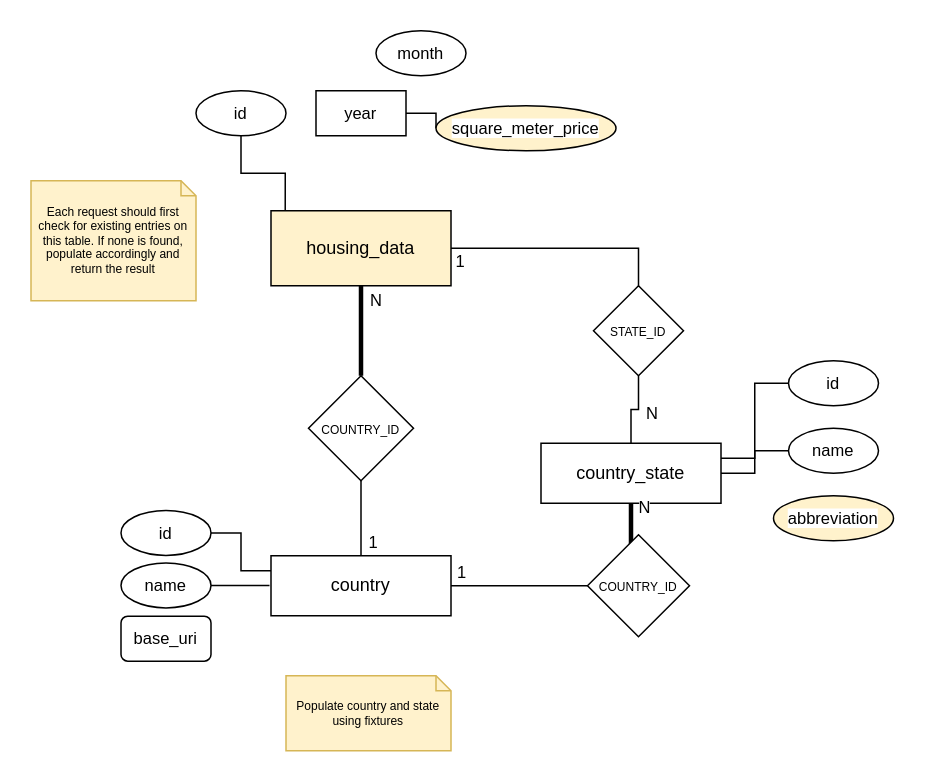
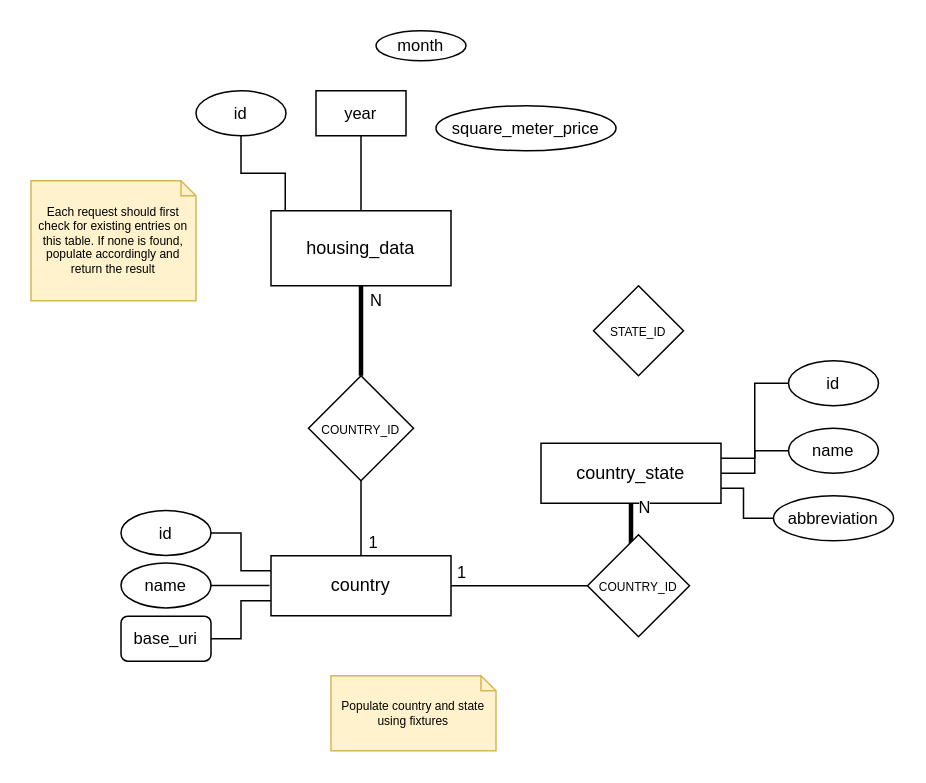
- <mxCell id="25" value="month" style="ellipse;whiteSpace=wrap;html=1;fontFamily=Helvetica;fontSize=11;fontColor=default;labelBackgroundColor=default;" vertex="1" parent="1"><mxGeometry x="250" y="20" width="60" height="30" as="geometry" /></mxCell>
+ <mxCell id="25" value="month" style="ellipse;whiteSpace=wrap;html=1;fontFamily=Helvetica;fontSize=11;fontColor=default;labelBackgroundColor=default;" vertex="1" parent="1"><mxGeometry x="250" y="20" width="60" height="20" as="geometry" /></mxCell>
- <mxCell id="22" value="" style="edgeStyle=orthogonalEdgeStyle;rounded=0;orthogonalLoop=1;jettySize=auto;html=1;strokeColor=default;align=center;verticalAlign=middle;fontFamily=Helvetica;fontSize=11;fontColor=default;labelBackgroundColor=default;endArrow=none;endFill=0;" edge="1" parent="1" source="23" target="24"><mxGeometry relative="1" as="geometry" /></mxCell>
+ <mxCell id="22" value="" style="edgeStyle=orthogonalEdgeStyle;rounded=0;orthogonalLoop=1;jettySize=auto;html=1;strokeColor=default;align=center;verticalAlign=middle;fontFamily=Helvetica;fontSize=11;fontColor=default;labelBackgroundColor=default;endArrow=none;endFill=0;" edge="1" parent="1" source="23" target="2"><mxGeometry relative="1" as="geometry" /></mxCell>
- <mxCell id="24" value="square_meter_price" style="ellipse;whiteSpace=wrap;html=1;fontFamily=Helvetica;fontSize=11;fontColor=default;labelBackgroundColor=default;fillColor=#fff2cc;" vertex="1" parent="1"><mxGeometry x="290" y="70" width="120" height="30" as="geometry" /></mxCell>
+ <mxCell id="24" value="square_meter_price" style="ellipse;whiteSpace=wrap;html=1;fontFamily=Helvetica;fontSize=11;fontColor=default;labelBackgroundColor=default;" vertex="1" parent="1"><mxGeometry x="290" y="70" width="120" height="30" as="geometry" /></mxCell>
- <mxCell id="2" value="housing_data" style="rounded=0;whiteSpace=wrap;html=1;fillColor=#fff2cc;" vertex="1" parent="1"><mxGeometry x="180" y="140" width="120" height="50" as="geometry" /></mxCell>
+ <mxCell id="2" value="housing_data" style="rounded=0;whiteSpace=wrap;html=1;" vertex="1" parent="1"><mxGeometry x="180" y="140" width="120" height="50" as="geometry" /></mxCell>
- <mxCell id="11" style="edgeStyle=orthogonalEdgeStyle;rounded=0;orthogonalLoop=1;jettySize=auto;html=1;exitX=0.5;exitY=0;exitDx=0;exitDy=0;entryX=1;entryY=0.5;entryDx=0;entryDy=0;strokeColor=default;align=center;verticalAlign=middle;fontFamily=Helvetica;fontSize=11;fontColor=default;labelBackgroundColor=default;endArrow=none;endFill=0;" edge="1" parent="1" source="13" target="2"><mxGeometry relative="1" as="geometry" /></mxCell>
- <mxCell id="12" value="1" style="edgeLabel;html=1;align=center;verticalAlign=middle;resizable=0;points=[];fontFamily=Helvetica;fontSize=11;fontColor=default;labelBackgroundColor=default;" vertex="1" connectable="0" parent="11"><mxGeometry x="-0.097" y="-1" relative="1" as="geometry"><mxPoint x="-77" y="9" as="offset" /></mxGeometry></mxCell>
- <mxCell id="9" value="" style="edgeStyle=orthogonalEdgeStyle;rounded=0;orthogonalLoop=1;jettySize=auto;html=1;strokeColor=default;align=center;verticalAlign=middle;fontFamily=Helvetica;fontSize=11;fontColor=default;labelBackgroundColor=default;endArrow=none;endFill=0;strokeWidth=1;" edge="1" parent="1" source="13" target="4"><mxGeometry relative="1" as="geometry" /></mxCell>
- <mxCell id="10" value="N" style="edgeLabel;html=1;align=center;verticalAlign=middle;resizable=0;points=[];fontFamily=Helvetica;fontSize=11;fontColor=default;labelBackgroundColor=default;" vertex="1" connectable="0" parent="9"><mxGeometry x="-0.109" y="-1" relative="1" as="geometry"><mxPoint x="9" y="2" as="offset" /></mxGeometry></mxCell>
+ <mxCell id="18" style="edgeStyle=orthogonalEdgeStyle;rounded=0;orthogonalLoop=1;jettySize=auto;html=1;exitX=0;exitY=0.5;exitDx=0;exitDy=0;entryX=1;entryY=0.75;entryDx=0;entryDy=0;strokeColor=default;align=center;verticalAlign=middle;fontFamily=Helvetica;fontSize=11;fontColor=default;labelBackgroundColor=default;endArrow=none;endFill=0;" edge="1" parent="1" source="19" target="4"><mxGeometry relative="1" as="geometry" /></mxCell>
- <mxCell id="19" value="abbreviation" style="ellipse;whiteSpace=wrap;html=1;fontFamily=Helvetica;fontSize=11;fontColor=default;labelBackgroundColor=default;fillColor=#fff2cc;" vertex="1" parent="1"><mxGeometry x="515" y="330" width="80" height="30" as="geometry" /></mxCell>
+ <mxCell id="19" value="abbreviation" style="ellipse;whiteSpace=wrap;html=1;fontFamily=Helvetica;fontSize=11;fontColor=default;labelBackgroundColor=default;" vertex="1" parent="1"><mxGeometry x="515" y="330" width="80" height="30" as="geometry" /></mxCell>
+ <mxCell id="35" style="edgeStyle=orthogonalEdgeStyle;rounded=0;orthogonalLoop=1;jettySize=auto;html=1;exitX=1;exitY=0.5;exitDx=0;exitDy=0;entryX=0;entryY=0.75;entryDx=0;entryDy=0;strokeColor=default;align=center;verticalAlign=middle;fontFamily=Helvetica;fontSize=11;fontColor=default;labelBackgroundColor=default;endArrow=none;endFill=0;" edge="1" parent="1" source="36" target="3"><mxGeometry relative="1" as="geometry" /></mxCell>
- <mxCell id="33" value="Populate country and state using fixtures" style="shape=note;size=10;whiteSpace=wrap;html=1;fontFamily=Helvetica;fontSize=8;labelBackgroundColor=none;fillColor=#fff2cc;strokeColor=#d6b656;" vertex="1" parent="1"><mxGeometry x="190" y="450" width="110" height="50" as="geometry" /></mxCell>
+ <mxCell id="33" value="Populate country and state using fixtures" style="shape=note;size=10;whiteSpace=wrap;html=1;fontFamily=Helvetica;fontSize=8;labelBackgroundColor=none;fillColor=#fff2cc;strokeColor=#d6b656;" vertex="1" parent="1"><mxGeometry x="220" y="450" width="110" height="50" as="geometry" /></mxCell>
